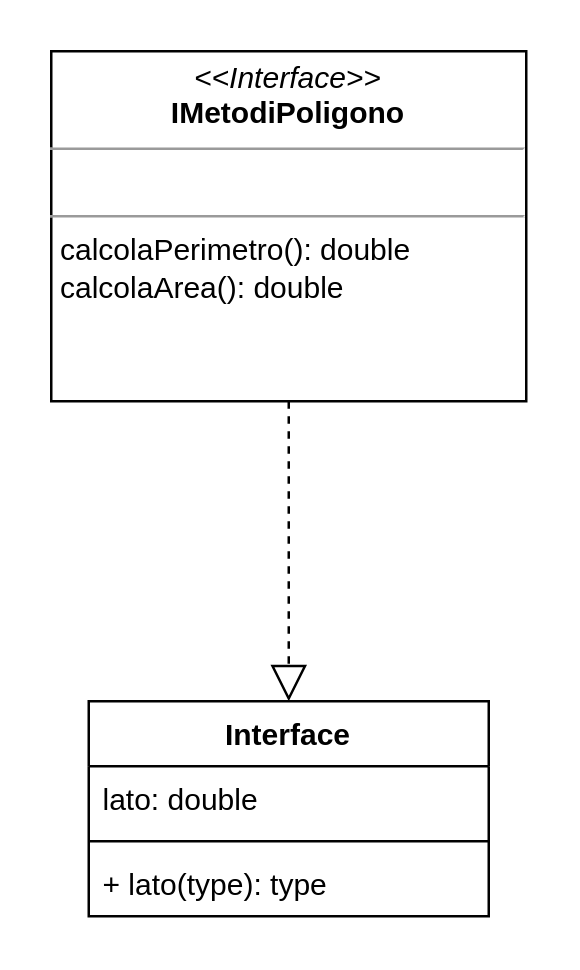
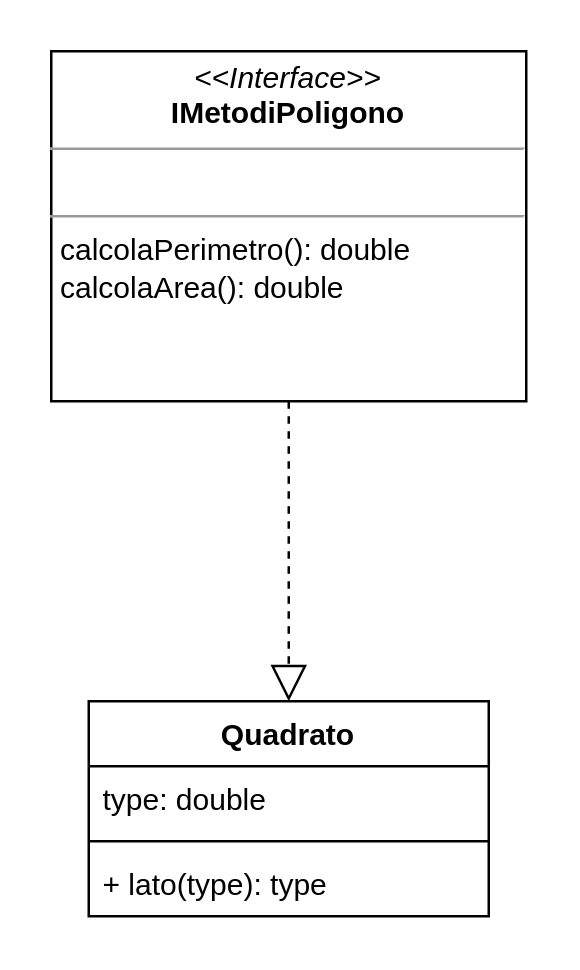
- <mxCell id="2" value="Interface" style="swimlane;fontStyle=1;align=center;verticalAlign=top;childLayout=stackLayout;horizontal=1;startSize=26;horizontalStack=0;resizeParent=1;resizeParentMax=0;resizeLast=0;collapsible=1;marginBottom=0;whiteSpace=wrap;html=1;" vertex="1" parent="1"><mxGeometry x="35" y="280" width="160" height="86" as="geometry" /></mxCell>
+ <mxCell id="2" value="Quadrato" style="swimlane;fontStyle=1;align=center;verticalAlign=top;childLayout=stackLayout;horizontal=1;startSize=26;horizontalStack=0;resizeParent=1;resizeParentMax=0;resizeLast=0;collapsible=1;marginBottom=0;whiteSpace=wrap;html=1;" vertex="1" parent="1"><mxGeometry x="35" y="280" width="160" height="86" as="geometry" /></mxCell>
- <mxCell id="3" value="lato: double" style="text;strokeColor=none;fillColor=none;align=left;verticalAlign=top;spacingLeft=4;spacingRight=4;overflow=hidden;rotatable=0;points=[[0,0.5],[1,0.5]];portConstraint=eastwest;whiteSpace=wrap;html=1;" vertex="1" parent="2"><mxGeometry y="26" width="160" height="26" as="geometry" /></mxCell>
+ <mxCell id="3" value="type: double" style="text;strokeColor=none;fillColor=none;align=left;verticalAlign=top;spacingLeft=4;spacingRight=4;overflow=hidden;rotatable=0;points=[[0,0.5],[1,0.5]];portConstraint=eastwest;whiteSpace=wrap;html=1;" vertex="1" parent="2"><mxGeometry y="26" width="160" height="26" as="geometry" /></mxCell>
